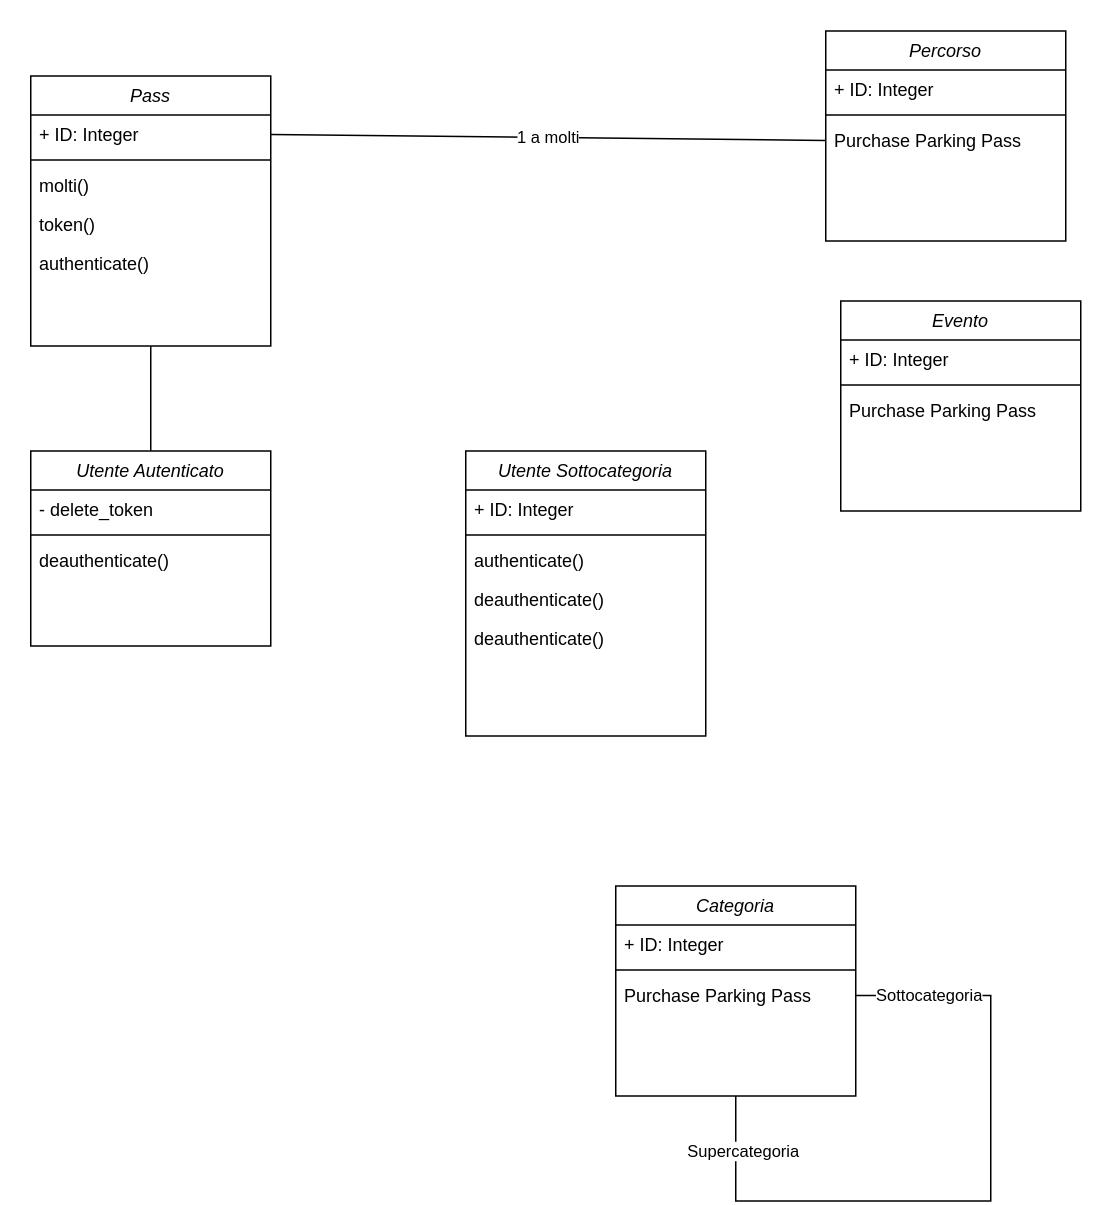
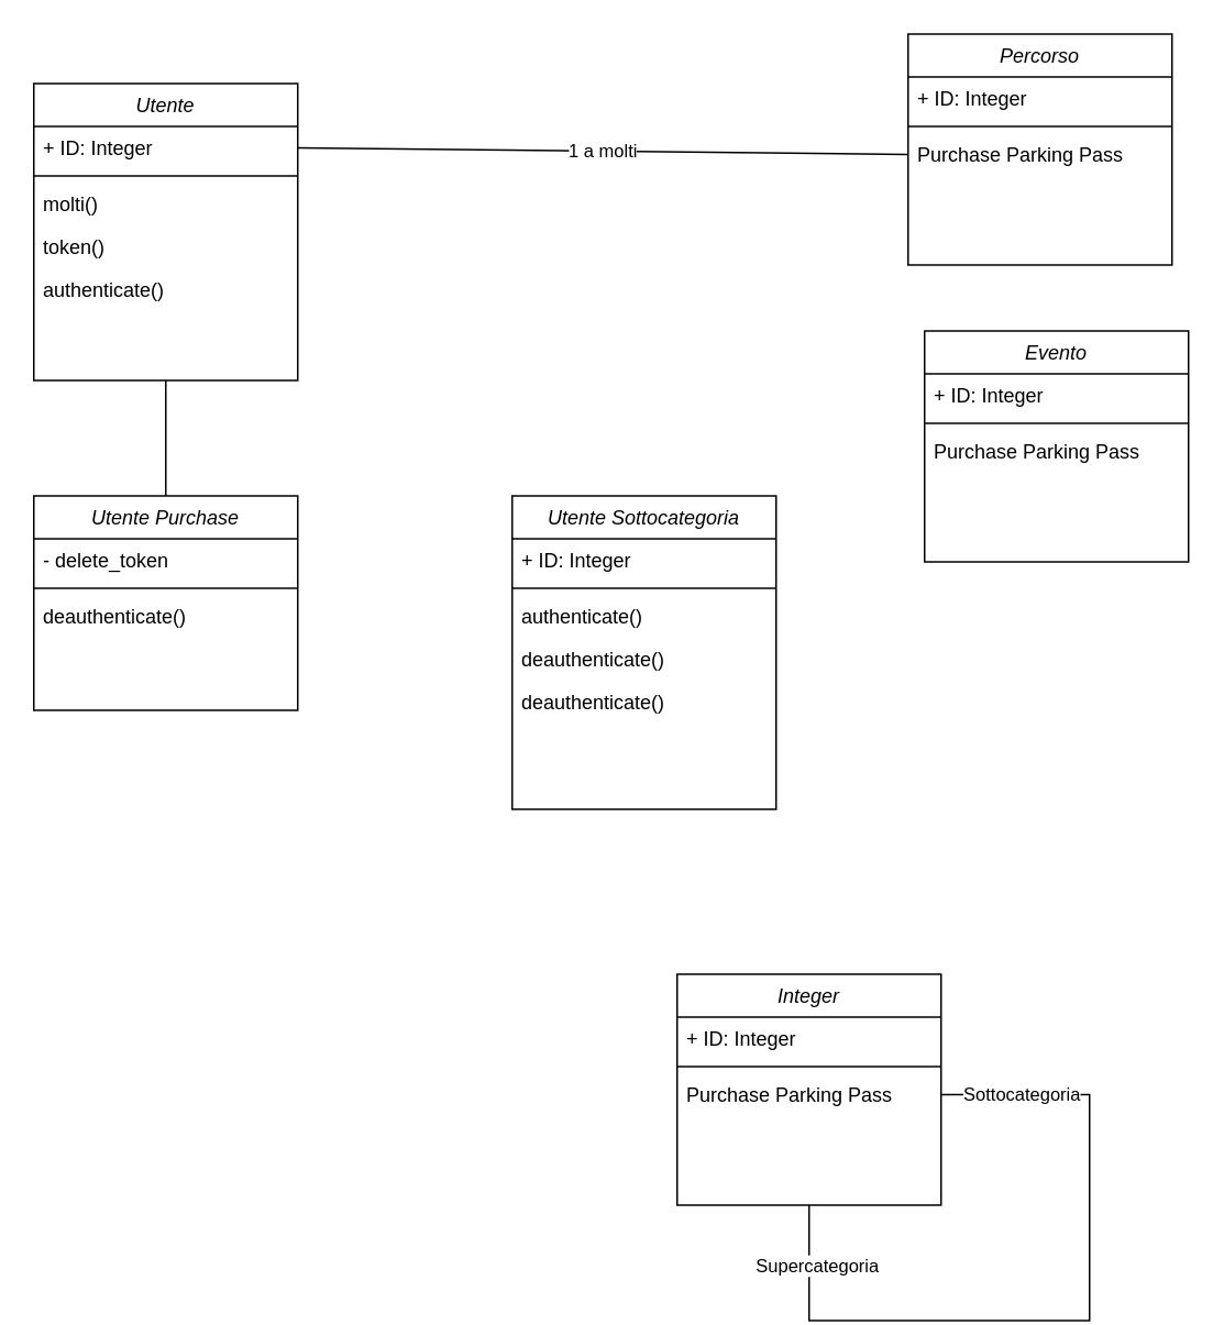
- <mxCell id="2" value="Pass" style="swimlane;fontStyle=2;align=center;verticalAlign=top;childLayout=stackLayout;horizontal=1;startSize=26;horizontalStack=0;resizeParent=1;resizeLast=0;collapsible=1;marginBottom=0;rounded=0;shadow=0;strokeWidth=1;" parent="1" vertex="1"><mxGeometry x="20" y="50" width="160" height="180" as="geometry"><mxRectangle x="220" y="120" width="160" height="26" as="alternateBounds" /></mxGeometry></mxCell>
+ <mxCell id="2" value="Utente" style="swimlane;fontStyle=2;align=center;verticalAlign=top;childLayout=stackLayout;horizontal=1;startSize=26;horizontalStack=0;resizeParent=1;resizeLast=0;collapsible=1;marginBottom=0;rounded=0;shadow=0;strokeWidth=1;" parent="1" vertex="1"><mxGeometry x="20" y="50" width="160" height="180" as="geometry"><mxRectangle x="220" y="120" width="160" height="26" as="alternateBounds" /></mxGeometry></mxCell>
- <mxCell id="12" value="Utente Autenticato" style="swimlane;fontStyle=2;align=center;verticalAlign=top;childLayout=stackLayout;horizontal=1;startSize=26;horizontalStack=0;resizeParent=1;resizeLast=0;collapsible=1;marginBottom=0;rounded=0;shadow=0;strokeWidth=1;" vertex="1" parent="1"><mxGeometry x="20" y="300" width="160" height="130" as="geometry"><mxRectangle x="60" y="310" width="160" height="26" as="alternateBounds" /></mxGeometry></mxCell>
+ <mxCell id="12" value="Utente Purchase" style="swimlane;fontStyle=2;align=center;verticalAlign=top;childLayout=stackLayout;horizontal=1;startSize=26;horizontalStack=0;resizeParent=1;resizeLast=0;collapsible=1;marginBottom=0;rounded=0;shadow=0;strokeWidth=1;" vertex="1" parent="1"><mxGeometry x="20" y="300" width="160" height="130" as="geometry"><mxRectangle x="60" y="310" width="160" height="26" as="alternateBounds" /></mxGeometry></mxCell>
- <mxCell id="28" value="Categoria" style="swimlane;fontStyle=2;align=center;verticalAlign=top;childLayout=stackLayout;horizontal=1;startSize=26;horizontalStack=0;resizeParent=1;resizeLast=0;collapsible=1;marginBottom=0;rounded=0;shadow=0;strokeWidth=1;" vertex="1" parent="1"><mxGeometry x="410" y="590" width="160" height="140" as="geometry"><mxRectangle x="220" y="120" width="160" height="26" as="alternateBounds" /></mxGeometry></mxCell>
+ <mxCell id="28" value="Integer" style="swimlane;fontStyle=2;align=center;verticalAlign=top;childLayout=stackLayout;horizontal=1;startSize=26;horizontalStack=0;resizeParent=1;resizeLast=0;collapsible=1;marginBottom=0;rounded=0;shadow=0;strokeWidth=1;" vertex="1" parent="1"><mxGeometry x="410" y="590" width="160" height="140" as="geometry"><mxRectangle x="220" y="120" width="160" height="26" as="alternateBounds" /></mxGeometry></mxCell>
